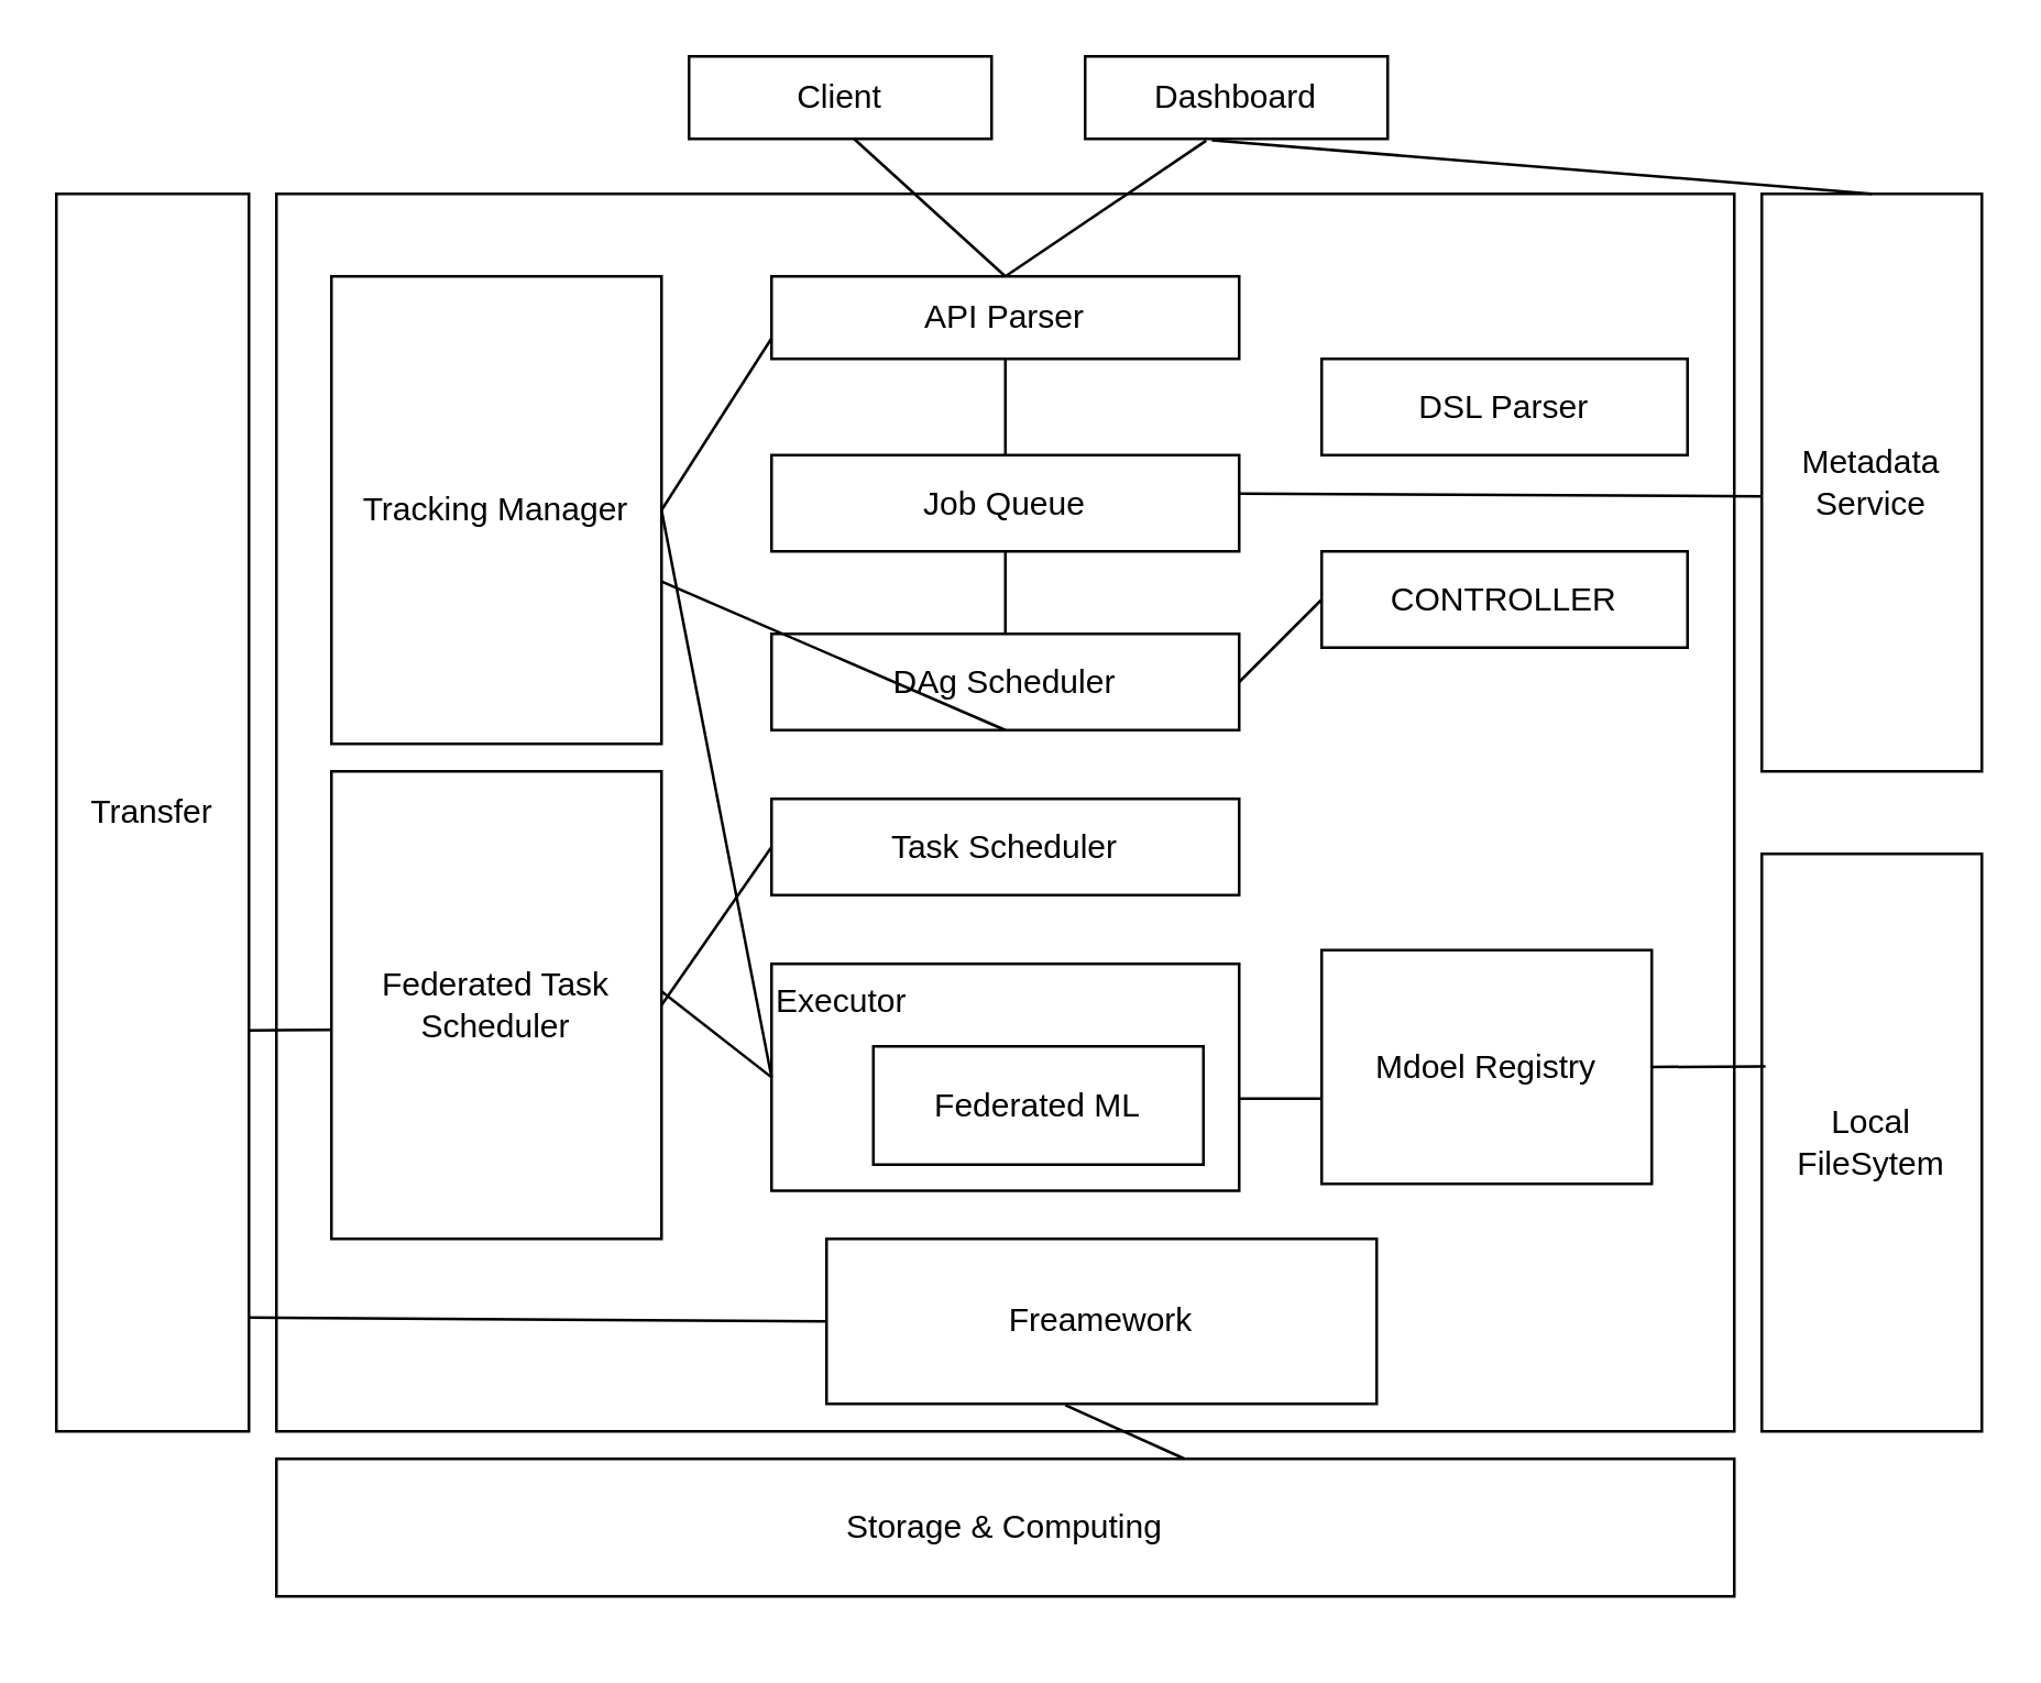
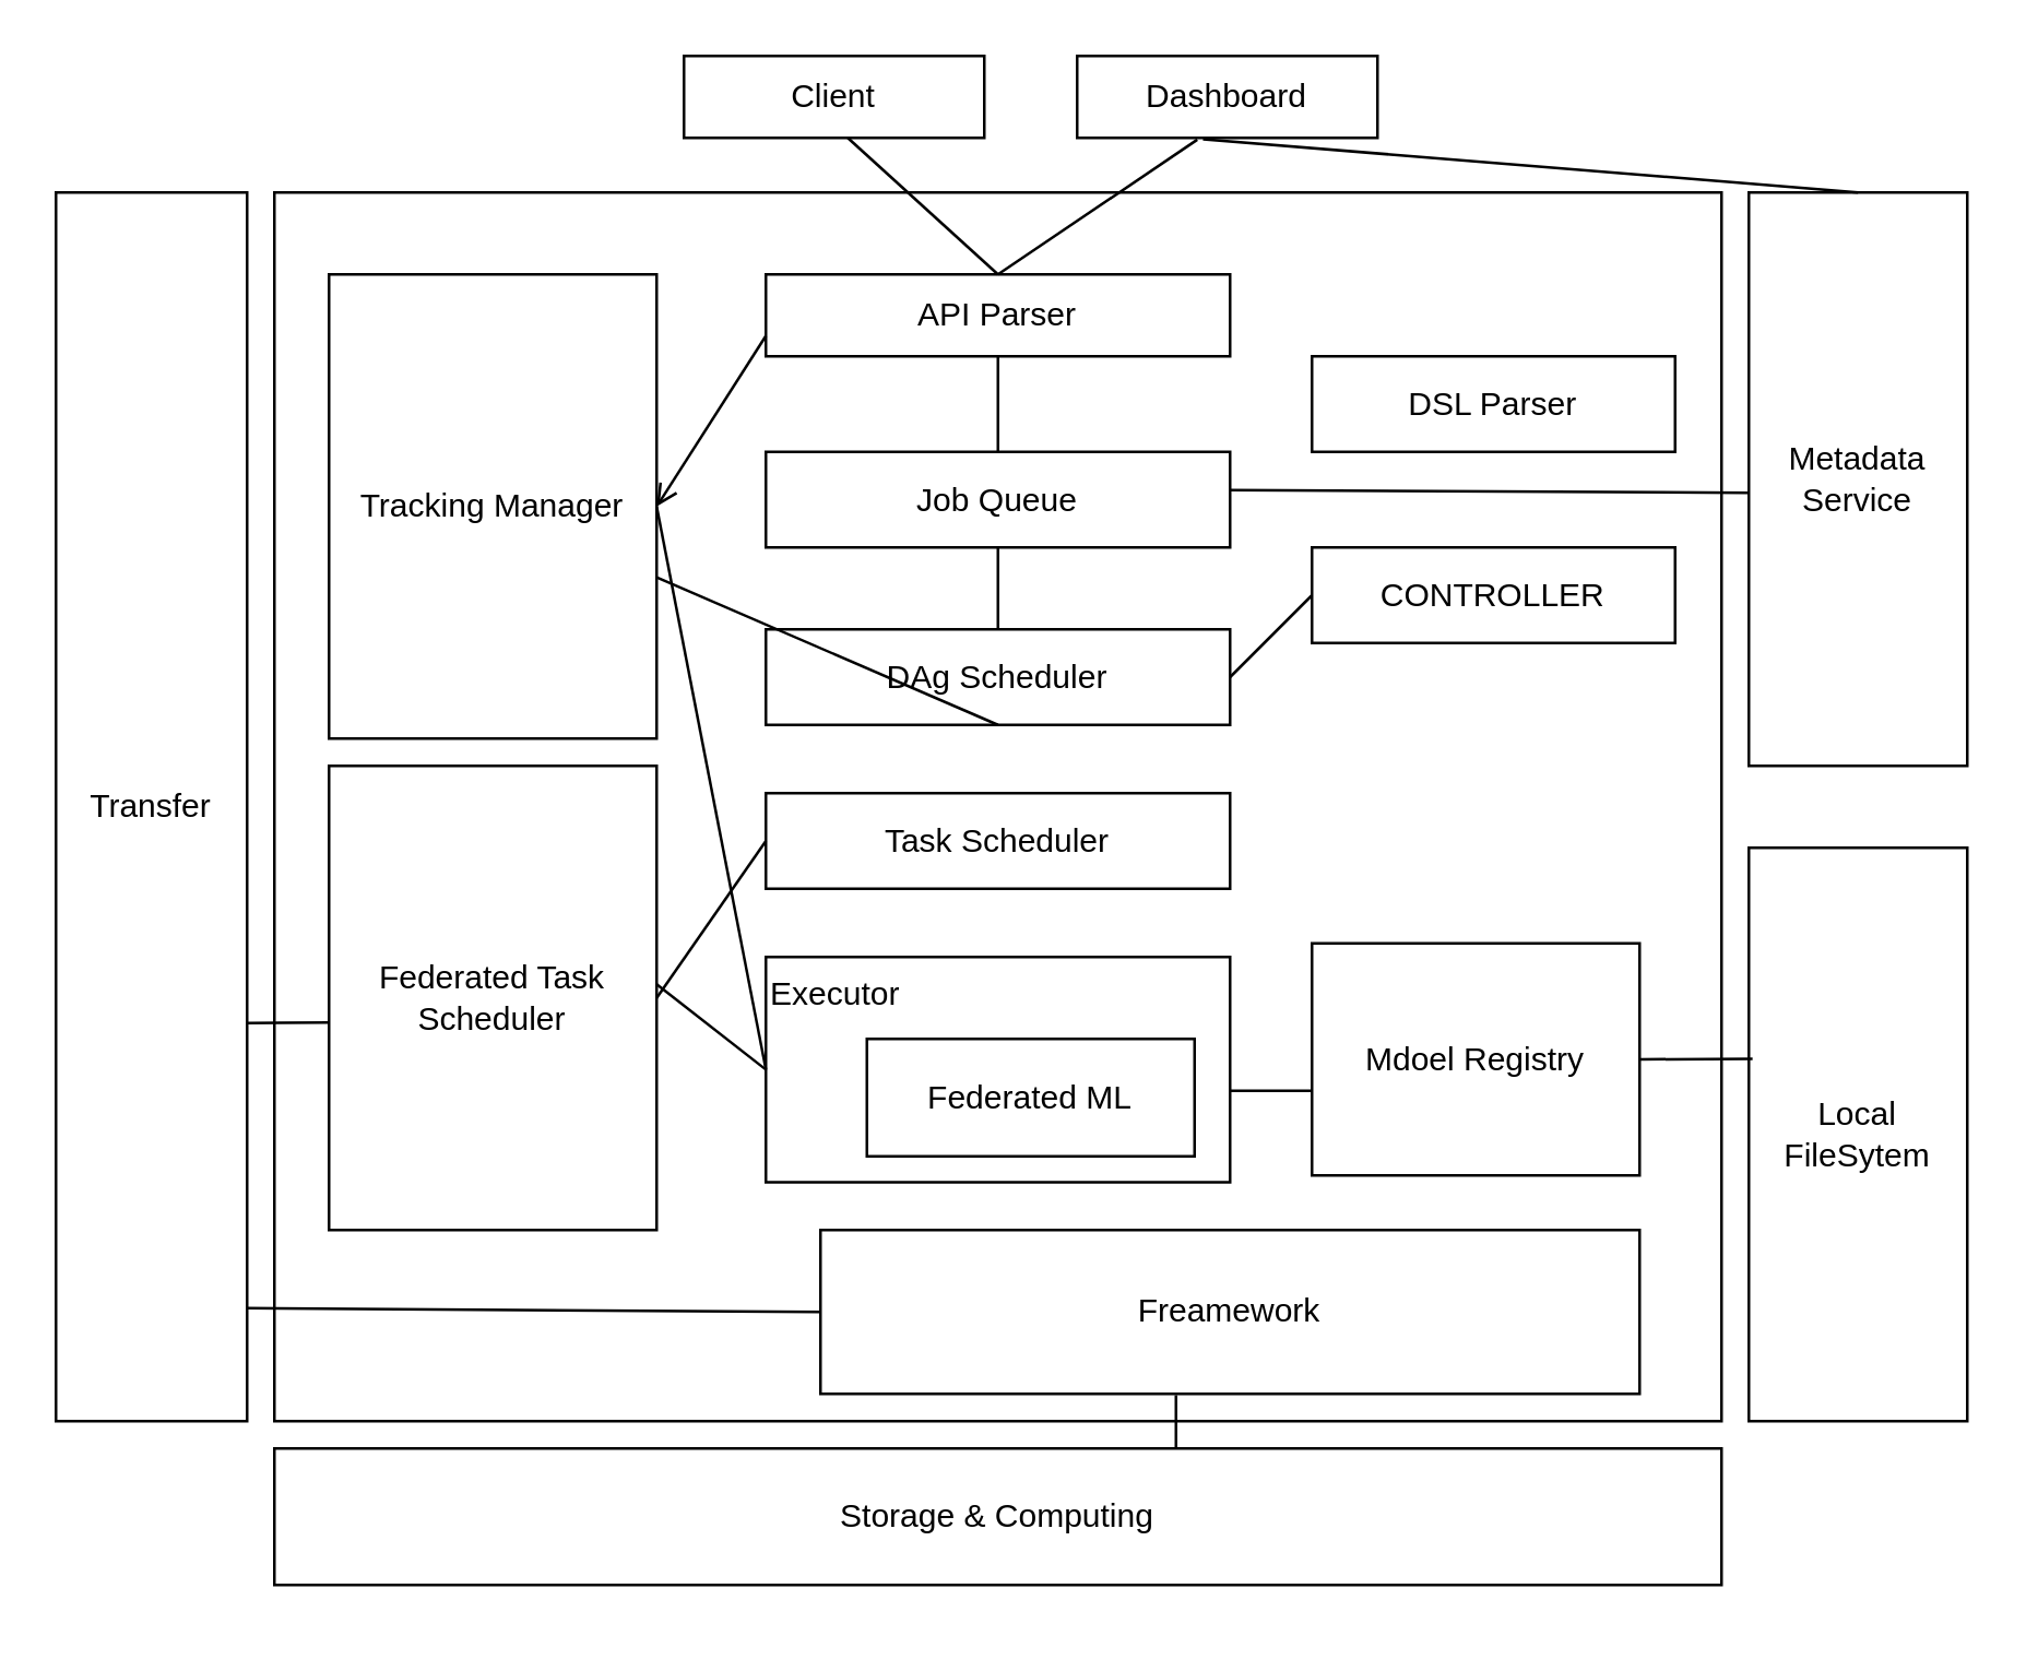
- <mxCell id="24" value="" style="endArrow=none;html=1;rounded=0;exitX=0;exitY=0.75;exitDx=0;exitDy=0;entryX=1;entryY=0.5;entryDx=0;entryDy=0;" edge="1" parent="2" source="10" target="11"><mxGeometry width="50" height="50" relative="1" as="geometry"><mxPoint x="355" y="90" as="sourcePoint" /><mxPoint x="300" y="40" as="targetPoint" /></mxGeometry></mxCell>
+ <mxCell id="24" value="" style="endArrow=open;html=1;rounded=0;exitX=0;exitY=0.75;exitDx=0;exitDy=0;entryX=1;entryY=0.5;entryDx=0;entryDy=0;" edge="1" parent="2" source="10" target="11"><mxGeometry width="50" height="50" relative="1" as="geometry"><mxPoint x="355" y="90" as="sourcePoint" /><mxPoint x="300" y="40" as="targetPoint" /></mxGeometry></mxCell>
- <mxCell id="18" value="Freamework" style="rounded=0;whiteSpace=wrap;html=1;" vertex="1" parent="2"><mxGeometry x="280" y="430" width="200" height="60" as="geometry" /></mxCell>
+ <mxCell id="18" value="Freamework" style="rounded=0;whiteSpace=wrap;html=1;" vertex="1" parent="2"><mxGeometry x="280" y="430" width="300" height="60" as="geometry" /></mxCell>
